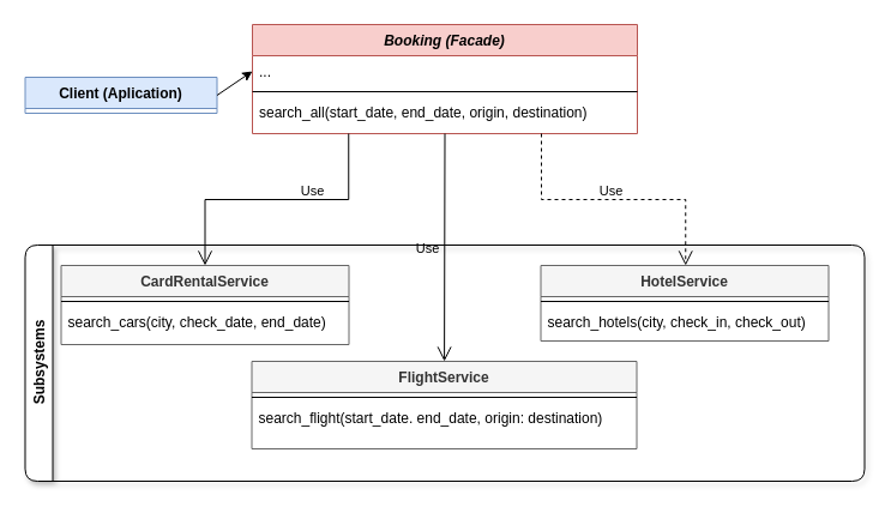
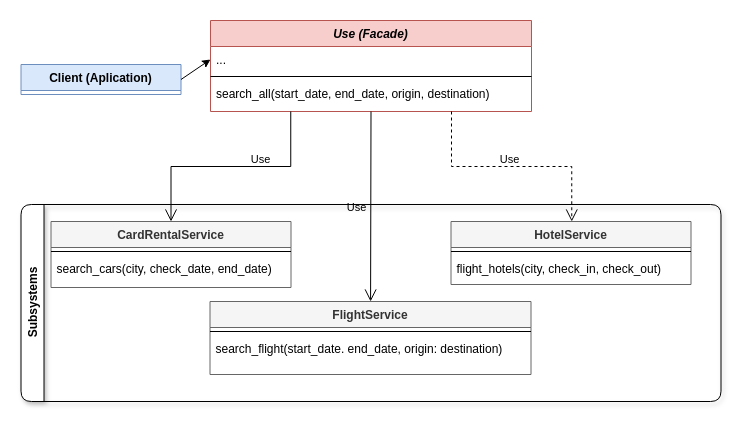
- <mxCell id="2" value="Booking (Facade)" style="swimlane;fontStyle=3;align=center;verticalAlign=top;childLayout=stackLayout;horizontal=1;startSize=26;horizontalStack=0;resizeParent=1;resizeLast=0;collapsible=1;marginBottom=0;rounded=0;shadow=0;strokeWidth=1;fillColor=#f8cecc;strokeColor=#b85450;" parent="1" vertex="1"><mxGeometry x="210" y="20" width="321" height="91" as="geometry"><mxRectangle x="230" y="140" width="160" height="26" as="alternateBounds" /></mxGeometry></mxCell>
+ <mxCell id="2" value="Use (Facade)" style="swimlane;fontStyle=3;align=center;verticalAlign=top;childLayout=stackLayout;horizontal=1;startSize=26;horizontalStack=0;resizeParent=1;resizeLast=0;collapsible=1;marginBottom=0;rounded=0;shadow=0;strokeWidth=1;fillColor=#f8cecc;strokeColor=#b85450;" parent="1" vertex="1"><mxGeometry x="210" y="20" width="321" height="91" as="geometry"><mxRectangle x="230" y="140" width="160" height="26" as="alternateBounds" /></mxGeometry></mxCell>
- <mxCell id="24" value="search_hotels(city, check_in, check_out)" style="text;align=left;verticalAlign=top;spacingLeft=4;spacingRight=4;overflow=hidden;rotatable=0;points=[[0,0.5],[1,0.5]];portConstraint=eastwest;rounded=0;shadow=0;html=0;" vertex="1" parent="22"><mxGeometry y="34" width="240" height="26" as="geometry" /></mxCell>
+ <mxCell id="24" value="flight_hotels(city, check_in, check_out)" style="text;align=left;verticalAlign=top;spacingLeft=4;spacingRight=4;overflow=hidden;rotatable=0;points=[[0,0.5],[1,0.5]];portConstraint=eastwest;rounded=0;shadow=0;html=0;" vertex="1" parent="22"><mxGeometry y="34" width="240" height="26" as="geometry" /></mxCell>
